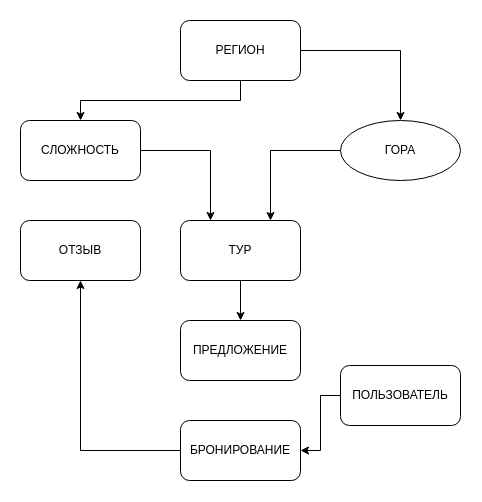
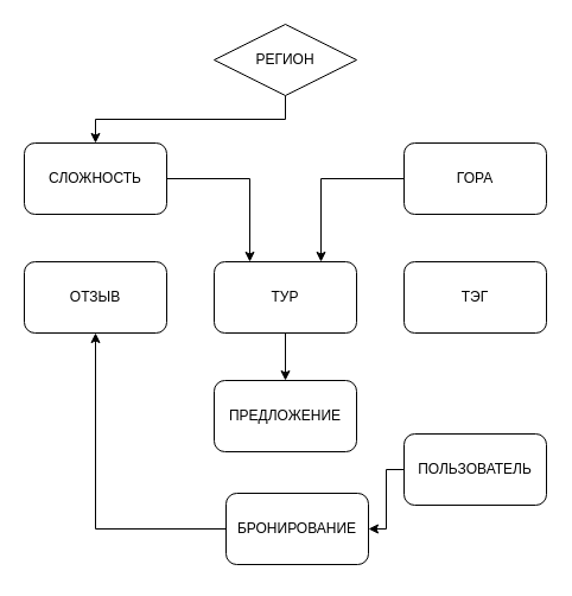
- <mxCell id="17" value="РЕГИОН" style="rounded=1;whiteSpace=wrap;html=1;" vertex="1" parent="1"><mxGeometry x="180" width="120" height="60" as="geometry" y="20" /></mxCell>
+ <mxCell id="17" value="РЕГИОН" style="rhombus;whiteSpace=wrap;html=1;" vertex="1" parent="1"><mxGeometry x="180" width="120" height="60" as="geometry" y="20" /></mxCell>
- <mxCell id="15" style="edgeStyle=orthogonalEdgeStyle;rounded=0;html=1;exitX=1;exitY=0.5;exitDx=0;exitDy=0;entryX=0.5;entryY=0;entryDx=0;entryDy=0;strokeColor=default;" edge="1" parent="1" source="17" target="3"><mxGeometry relative="1" as="geometry" /></mxCell>
- <mxCell id="3" value="ГОРА" style="ellipse;whiteSpace=wrap;html=1;" parent="1" vertex="1"><mxGeometry x="340" y="120" width="120" height="60" as="geometry" /></mxCell>
+ <mxCell id="3" value="ГОРА" style="rounded=1;whiteSpace=wrap;html=1;" parent="1" vertex="1"><mxGeometry x="340" y="120" width="120" height="60" as="geometry" /></mxCell>
+ <mxCell id="7" value="ТЭГ" style="rounded=1;whiteSpace=wrap;html=1;" parent="1" vertex="1"><mxGeometry x="340" y="220" width="120" height="60" as="geometry" /></mxCell>
- <mxCell id="13" value="БРОНИРОВАНИЕ" style="rounded=1;whiteSpace=wrap;html=1;" parent="1" vertex="1"><mxGeometry x="180" y="420" width="120" height="60" as="geometry" /></mxCell>
+ <mxCell id="13" value="БРОНИРОВАНИЕ" style="rounded=1;whiteSpace=wrap;html=1;" parent="1" vertex="1"><mxGeometry x="190" y="415" width="120" height="60" as="geometry" /></mxCell>
